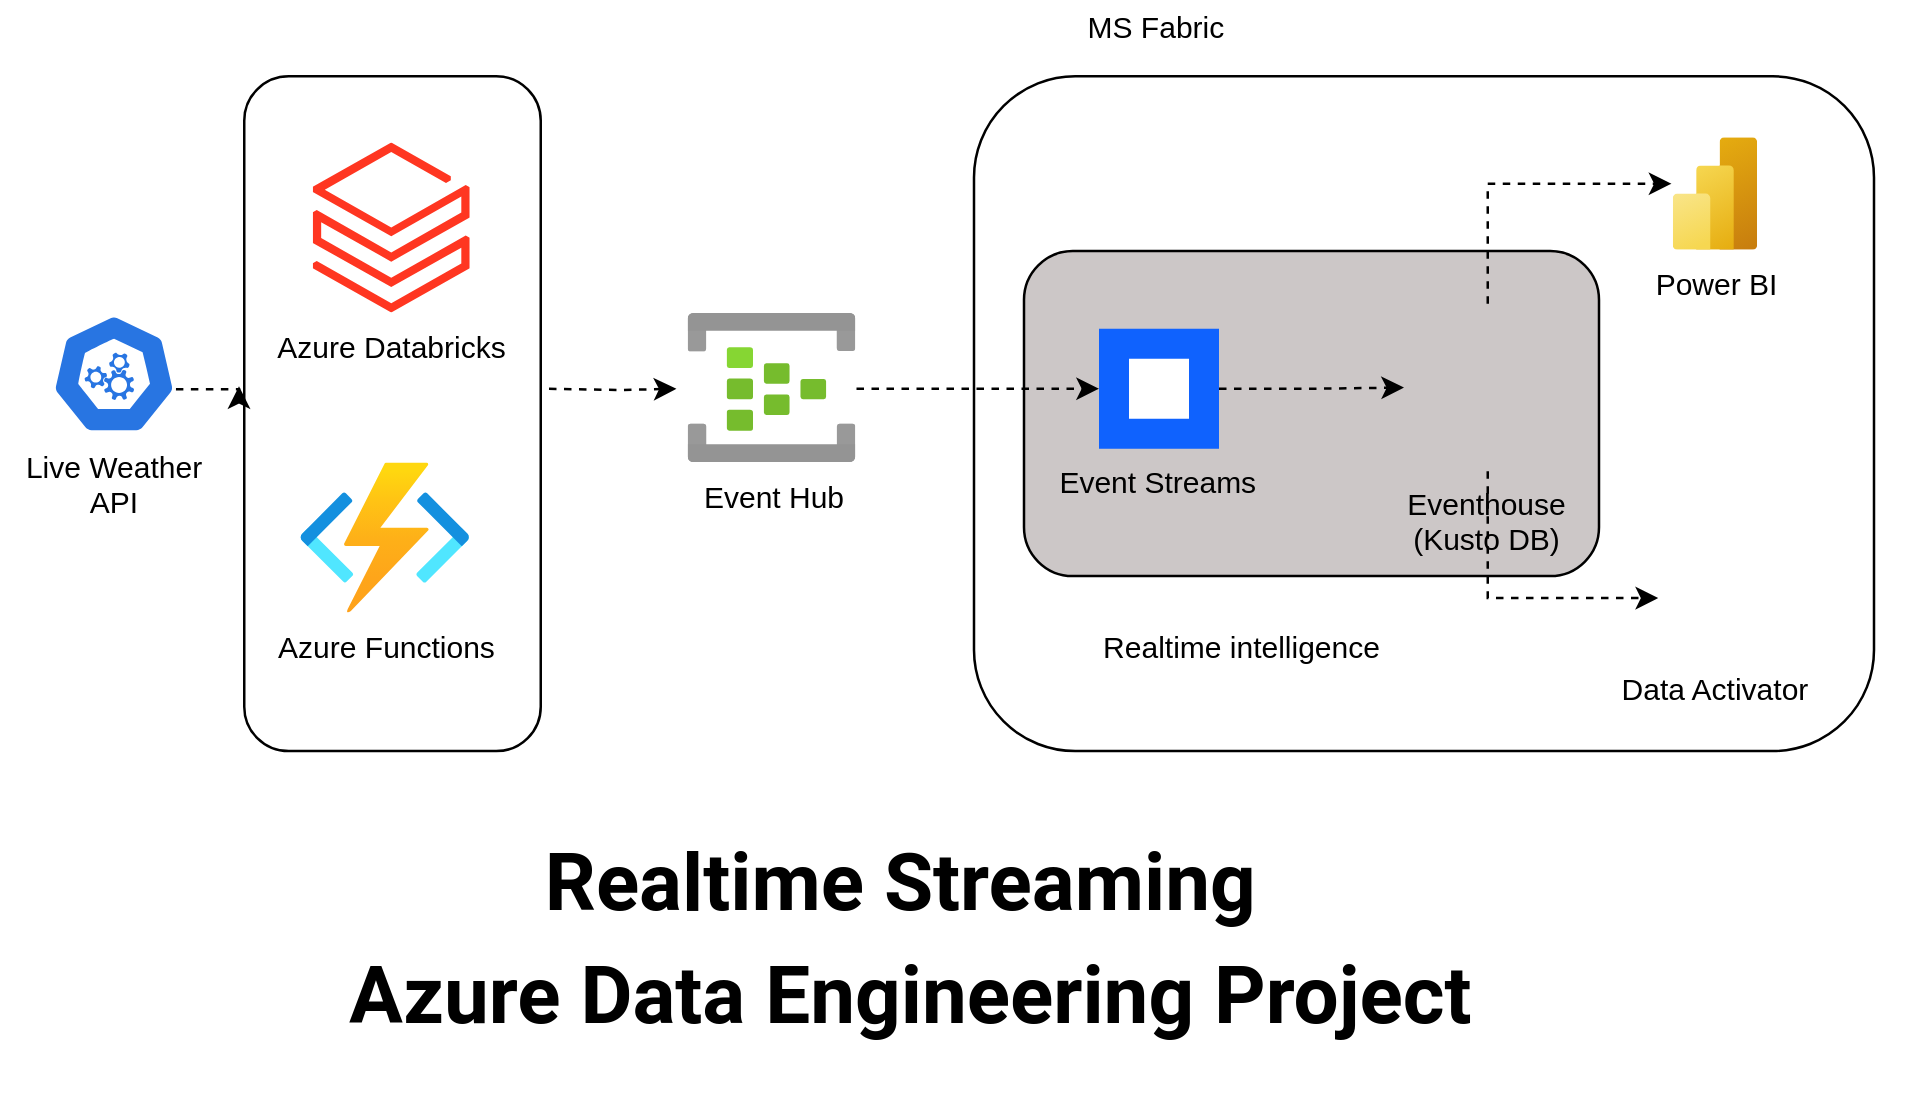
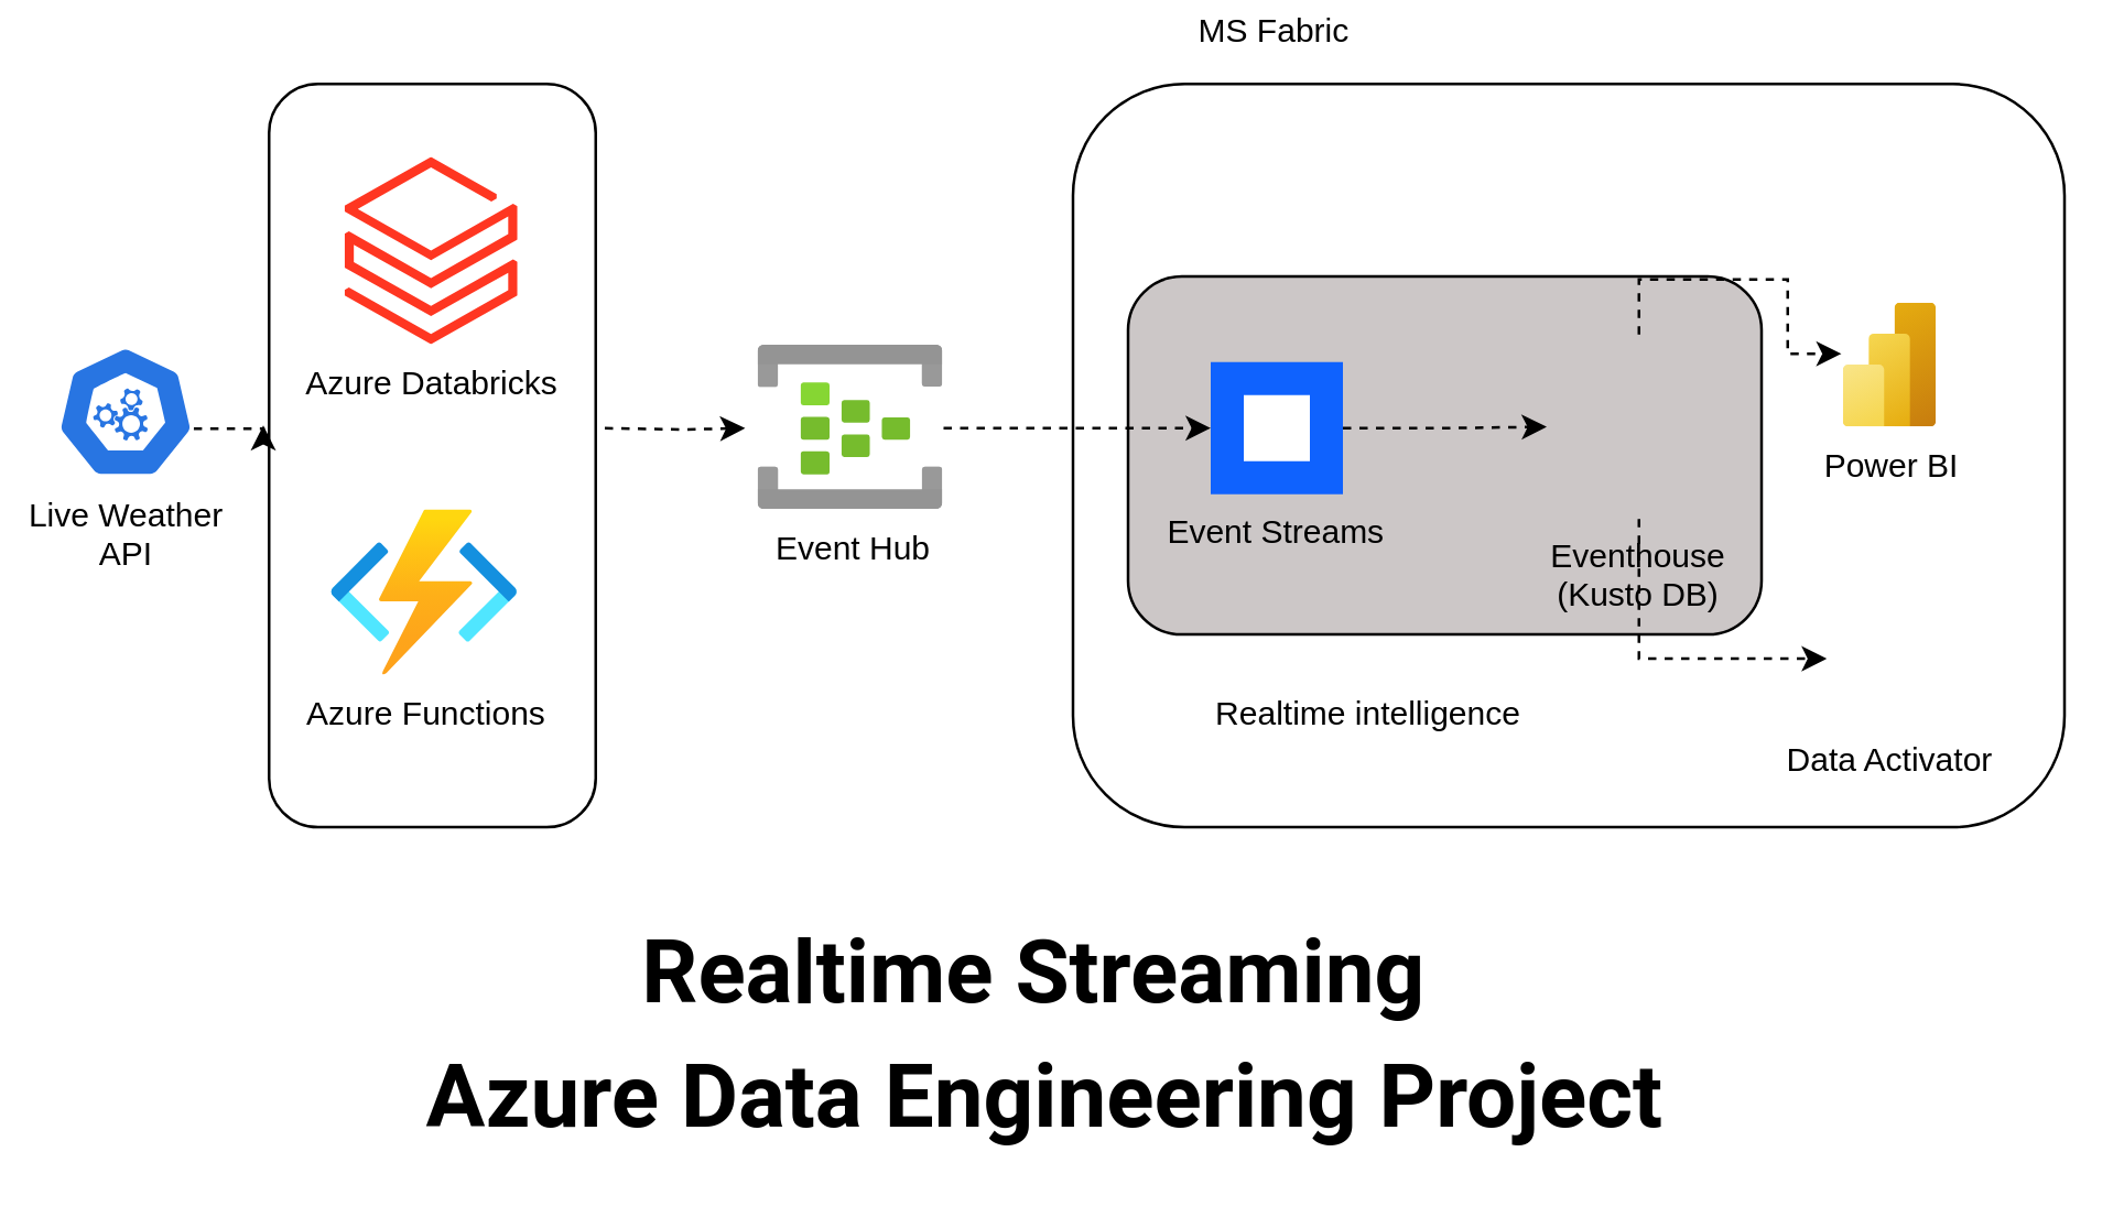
- <mxCell id="18" value="Power BI" style="image;aspect=fixed;html=1;points=[];align=center;fontSize=12;image=img/lib/azure2/analytics/Power_BI_Embedded.svg;" vertex="1" parent="1"><mxGeometry x="669" y="54.94" width="33.75" height="45" as="geometry" /></mxCell>
+ <mxCell id="18" value="Power BI" style="image;aspect=fixed;html=1;points=[];align=center;fontSize=12;image=img/lib/azure2/analytics/Power_BI_Embedded.svg;" vertex="1" parent="1"><mxGeometry x="669" y="109.94" width="33.75" height="45" as="geometry" /></mxCell>
- <mxCell id="22" value="&lt;h1 style=&quot;background-image: initial; background-position: initial; background-size: initial; background-repeat: initial; background-attachment: initial; background-origin: initial; background-clip: initial; margin: 0px; padding: 0px; border: 0px; word-break: break-word; font-family: Roboto, Arial, sans-serif; font-size: 2rem; line-height: 2.8rem; overflow: hidden; max-height: 5.6rem; -webkit-line-clamp: 2; display: -webkit-box; -webkit-box-orient: vertical; text-overflow: ellipsis;&quot; class=&quot;style-scope ytd-watch-metadata&quot;&gt;Realtime Streaming&amp;nbsp;&lt;/h1&gt;&lt;h1 class=&quot;style-scope ytd-watch-metadata&quot; style=&quot;margin: 0px; padding: 0px; border: 0px; background-image: initial; background-position: initial; background-size: initial; background-repeat: initial; background-attachment: initial; background-origin: initial; background-clip: initial; word-break: break-word; font-family: Roboto, Arial, sans-serif; font-size: 2rem; line-height: 2.8rem; overflow: hidden; max-height: 5.6rem; -webkit-line-clamp: 2; display: -webkit-box; -webkit-box-orient: vertical; text-overflow: ellipsis;&quot;&gt;Azure Data Engineering Project&lt;/h1&gt;" style="text;html=1;align=center;verticalAlign=middle;whiteSpace=wrap;rounded=0;fontColor=default;labelBackgroundColor=none;" vertex="1" parent="1"><mxGeometry x="74" y="330" width="580" height="90" as="geometry" /></mxCell>
+ <mxCell id="22" value="&lt;h1 style=&quot;background-image: initial; background-position: initial; background-size: initial; background-repeat: initial; background-attachment: initial; background-origin: initial; background-clip: initial; margin: 0px; padding: 0px; border: 0px; word-break: break-word; font-family: Roboto, Arial, sans-serif; font-size: 2rem; line-height: 2.8rem; overflow: hidden; max-height: 5.6rem; -webkit-line-clamp: 2; display: -webkit-box; -webkit-box-orient: vertical; text-overflow: ellipsis;&quot; class=&quot;style-scope ytd-watch-metadata&quot;&gt;Realtime Streaming&amp;nbsp;&lt;/h1&gt;&lt;h1 class=&quot;style-scope ytd-watch-metadata&quot; style=&quot;margin: 0px; padding: 0px; border: 0px; background-image: initial; background-position: initial; background-size: initial; background-repeat: initial; background-attachment: initial; background-origin: initial; background-clip: initial; word-break: break-word; font-family: Roboto, Arial, sans-serif; font-size: 2rem; line-height: 2.8rem; overflow: hidden; max-height: 5.6rem; -webkit-line-clamp: 2; display: -webkit-box; -webkit-box-orient: vertical; text-overflow: ellipsis;&quot;&gt;Azure Data Engineering Project&lt;/h1&gt;" style="text;html=1;align=center;verticalAlign=middle;whiteSpace=wrap;rounded=0;fontColor=default;labelBackgroundColor=none;" vertex="1" parent="1"><mxGeometry x="89" y="330" width="580" height="90" as="geometry" /></mxCell>
